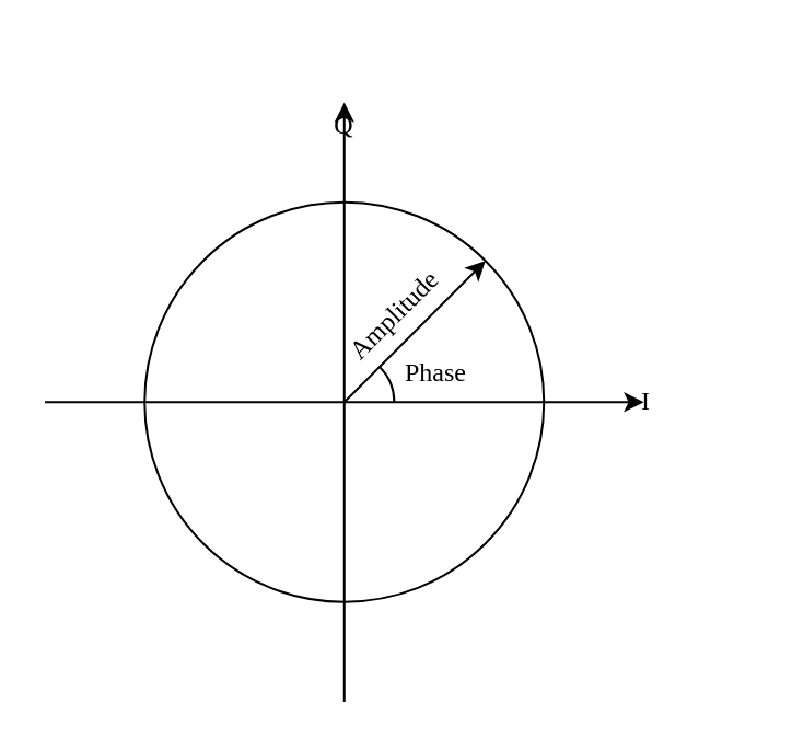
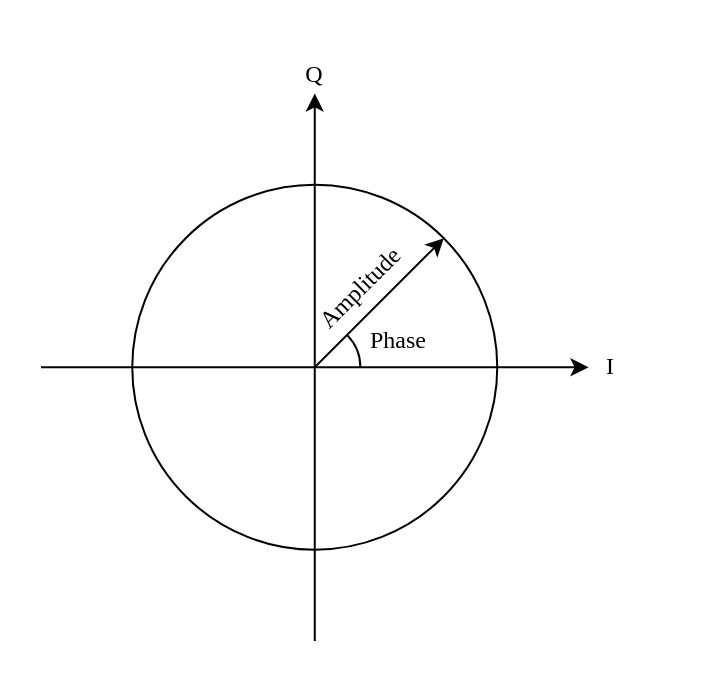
- <mxCell id="7" value="Q" style="text;html=1;align=center;verticalAlign=middle;whiteSpace=wrap;rounded=0;fontFamily=modern;fontSource=https%3A%2F%2Fsourceforge.net%2Fprojects%2Fcm-unicode%2F;" vertex="1" parent="2"><mxGeometry x="102.661" y="20" width="68.441" height="34.221" as="geometry" /></mxCell>
+ <mxCell id="7" value="Q" style="text;html=1;align=center;verticalAlign=middle;whiteSpace=wrap;rounded=0;fontFamily=modern;fontSource=https%3A%2F%2Fsourceforge.net%2Fprojects%2Fcm-unicode%2F;" vertex="1" parent="2"><mxGeometry x="102.661" width="68.441" height="34.221" as="geometry" /></mxCell>
- <mxCell id="6" value="I" style="text;html=1;align=center;verticalAlign=middle;whiteSpace=wrap;rounded=0;fontFamily=modern;fontSource=https%3A%2F%2Fsourceforge.net%2Fprojects%2Fcm-unicode%2F;" vertex="1" parent="2"><mxGeometry x="240.949" y="146.008" width="68.441" height="34.221" as="geometry" /></mxCell>
+ <mxCell id="6" value="I" style="text;html=1;align=center;verticalAlign=middle;whiteSpace=wrap;rounded=0;fontFamily=modern;fontSource=https%3A%2F%2Fsourceforge.net%2Fprojects%2Fcm-unicode%2F;" vertex="1" parent="2"><mxGeometry x="250.949" y="146.008" width="68.441" height="34.221" as="geometry" /></mxCell>
